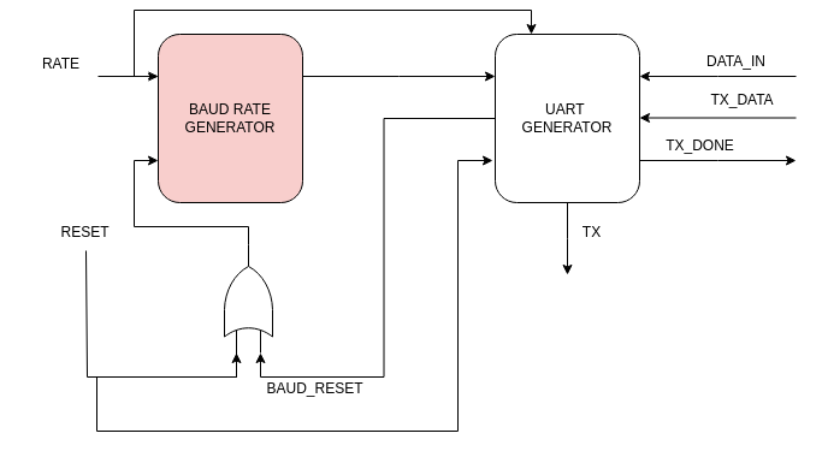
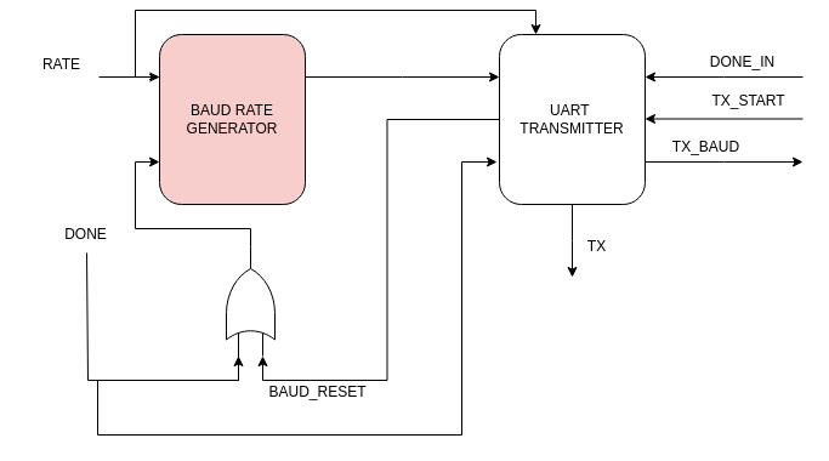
- <mxCell id="18" value="DATA_IN" style="text;html=1;align=center;verticalAlign=middle;resizable=0;points=[];autosize=1;strokeColor=none;fillColor=none;" vertex="1" parent="1"><mxGeometry x="576" y="28" width="70" height="30" as="geometry" /></mxCell>
+ <mxCell id="18" value="DONE_IN" style="text;html=1;align=center;verticalAlign=middle;resizable=0;points=[];autosize=1;strokeColor=none;fillColor=none;" vertex="1" parent="1"><mxGeometry x="576" y="28" width="70" height="30" as="geometry" /></mxCell>
- <mxCell id="20" value="TX_DATA" style="text;html=1;align=center;verticalAlign=middle;resizable=0;points=[];autosize=1;strokeColor=none;fillColor=none;" vertex="1" parent="1"><mxGeometry x="576" y="60" width="80" height="30" as="geometry" /></mxCell>
+ <mxCell id="20" value="TX_START" style="text;html=1;align=center;verticalAlign=middle;resizable=0;points=[];autosize=1;strokeColor=none;fillColor=none;" vertex="1" parent="1"><mxGeometry x="576" y="60" width="80" height="30" as="geometry" /></mxCell>
- <mxCell id="11" value="UART&amp;nbsp;&lt;br&gt;GENERATOR" style="rounded=1;whiteSpace=wrap;html=1;" vertex="1" parent="1"><mxGeometry x="411" y="20" width="120" height="140" as="geometry" /></mxCell>
+ <mxCell id="11" value="UART&amp;nbsp;&lt;br&gt;TRANSMITTER" style="rounded=1;whiteSpace=wrap;html=1;" vertex="1" parent="1"><mxGeometry x="411" y="20" width="120" height="140" as="geometry" /></mxCell>
- <mxCell id="21" value="TX_DONE" style="text;html=1;align=center;verticalAlign=middle;resizable=0;points=[];autosize=1;strokeColor=none;fillColor=none;" vertex="1" parent="1"><mxGeometry x="541" y="98" width="80" height="30" as="geometry" /></mxCell>
+ <mxCell id="21" value="TX_BAUD" style="text;html=1;align=center;verticalAlign=middle;resizable=0;points=[];autosize=1;strokeColor=none;fillColor=none;" vertex="1" parent="1"><mxGeometry x="541" y="98" width="80" height="30" as="geometry" /></mxCell>
- <mxCell id="17" value="RESET" style="text;html=1;align=center;verticalAlign=middle;resizable=0;points=[];autosize=1;strokeColor=none;fillColor=none;" vertex="1" parent="1"><mxGeometry x="40" y="170" width="60" height="30" as="geometry" /></mxCell>
+ <mxCell id="17" value="DONE" style="text;html=1;align=center;verticalAlign=middle;resizable=0;points=[];autosize=1;strokeColor=none;fillColor=none;" vertex="1" parent="1"><mxGeometry x="40" y="170" width="60" height="30" as="geometry" /></mxCell>
- <mxCell id="22" value="TX" style="text;html=1;align=center;verticalAlign=middle;resizable=0;points=[];autosize=1;strokeColor=none;fillColor=none;" vertex="1" parent="1"><mxGeometry x="471" y="170" width="40" height="30" as="geometry" /></mxCell>
+ <mxCell id="22" value="TX" style="text;html=1;align=center;verticalAlign=middle;resizable=0;points=[];autosize=1;strokeColor=none;fillColor=none;" vertex="1" parent="1"><mxGeometry x="471" y="180" width="40" height="30" as="geometry" /></mxCell>
